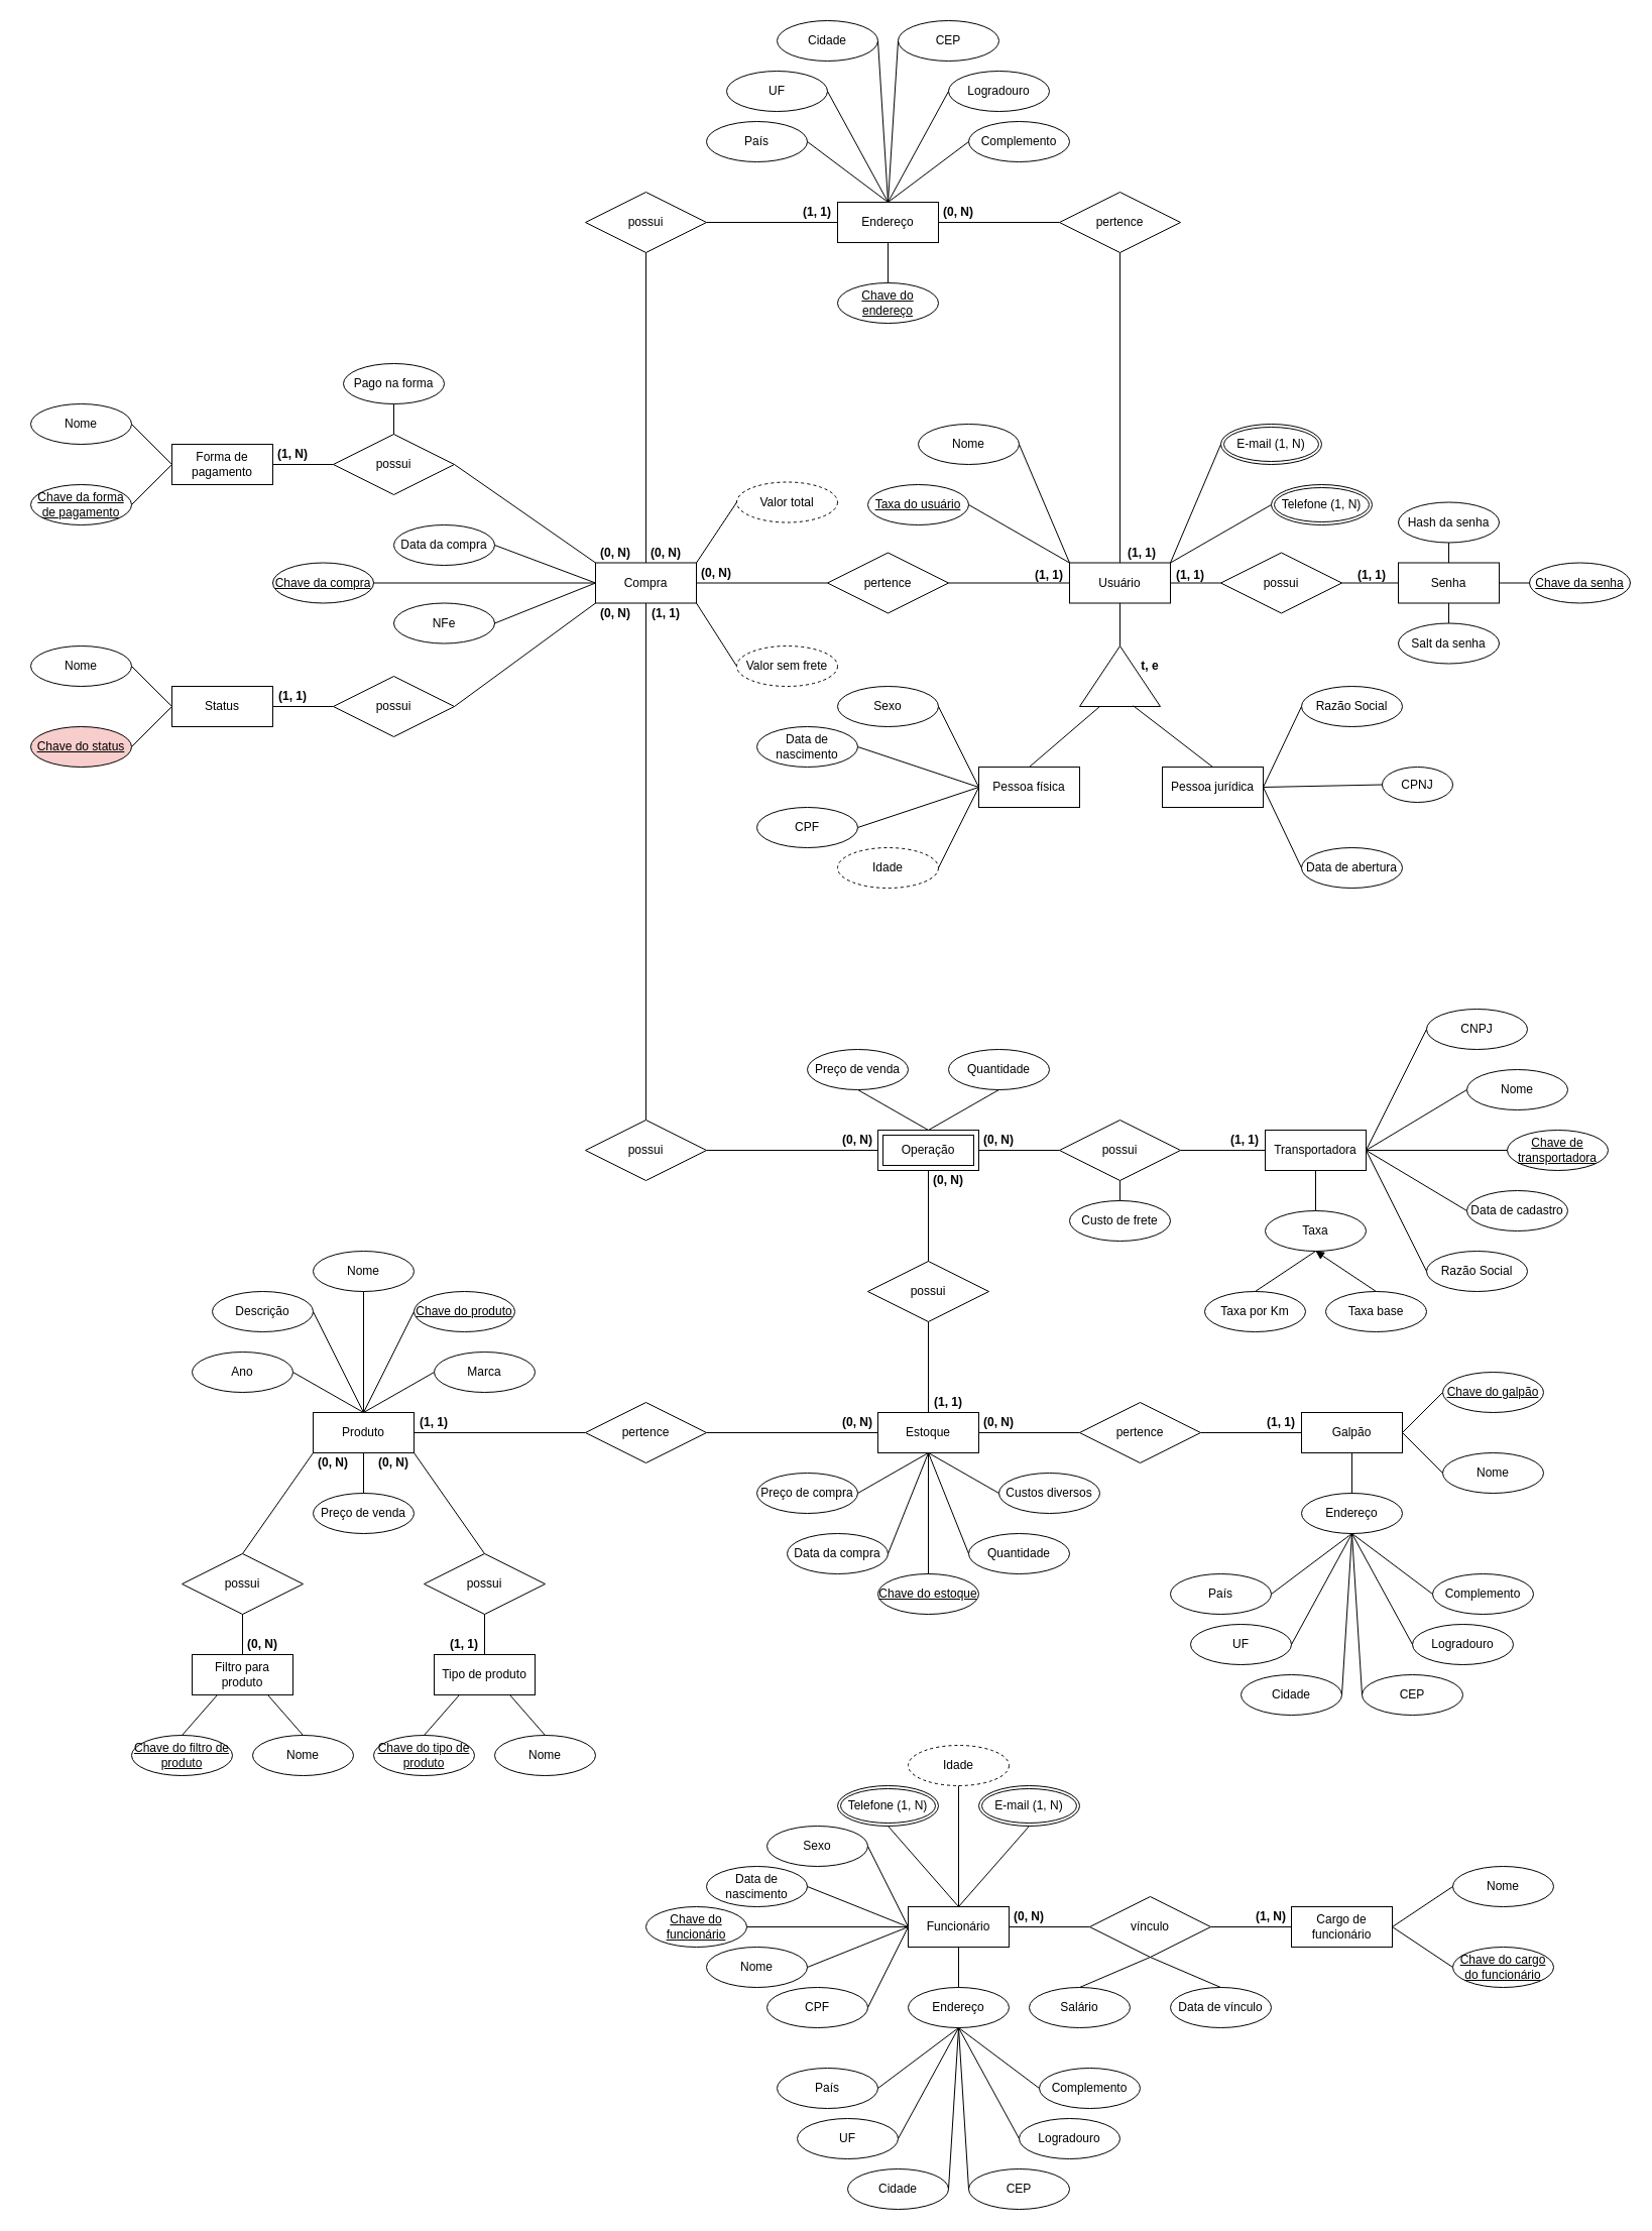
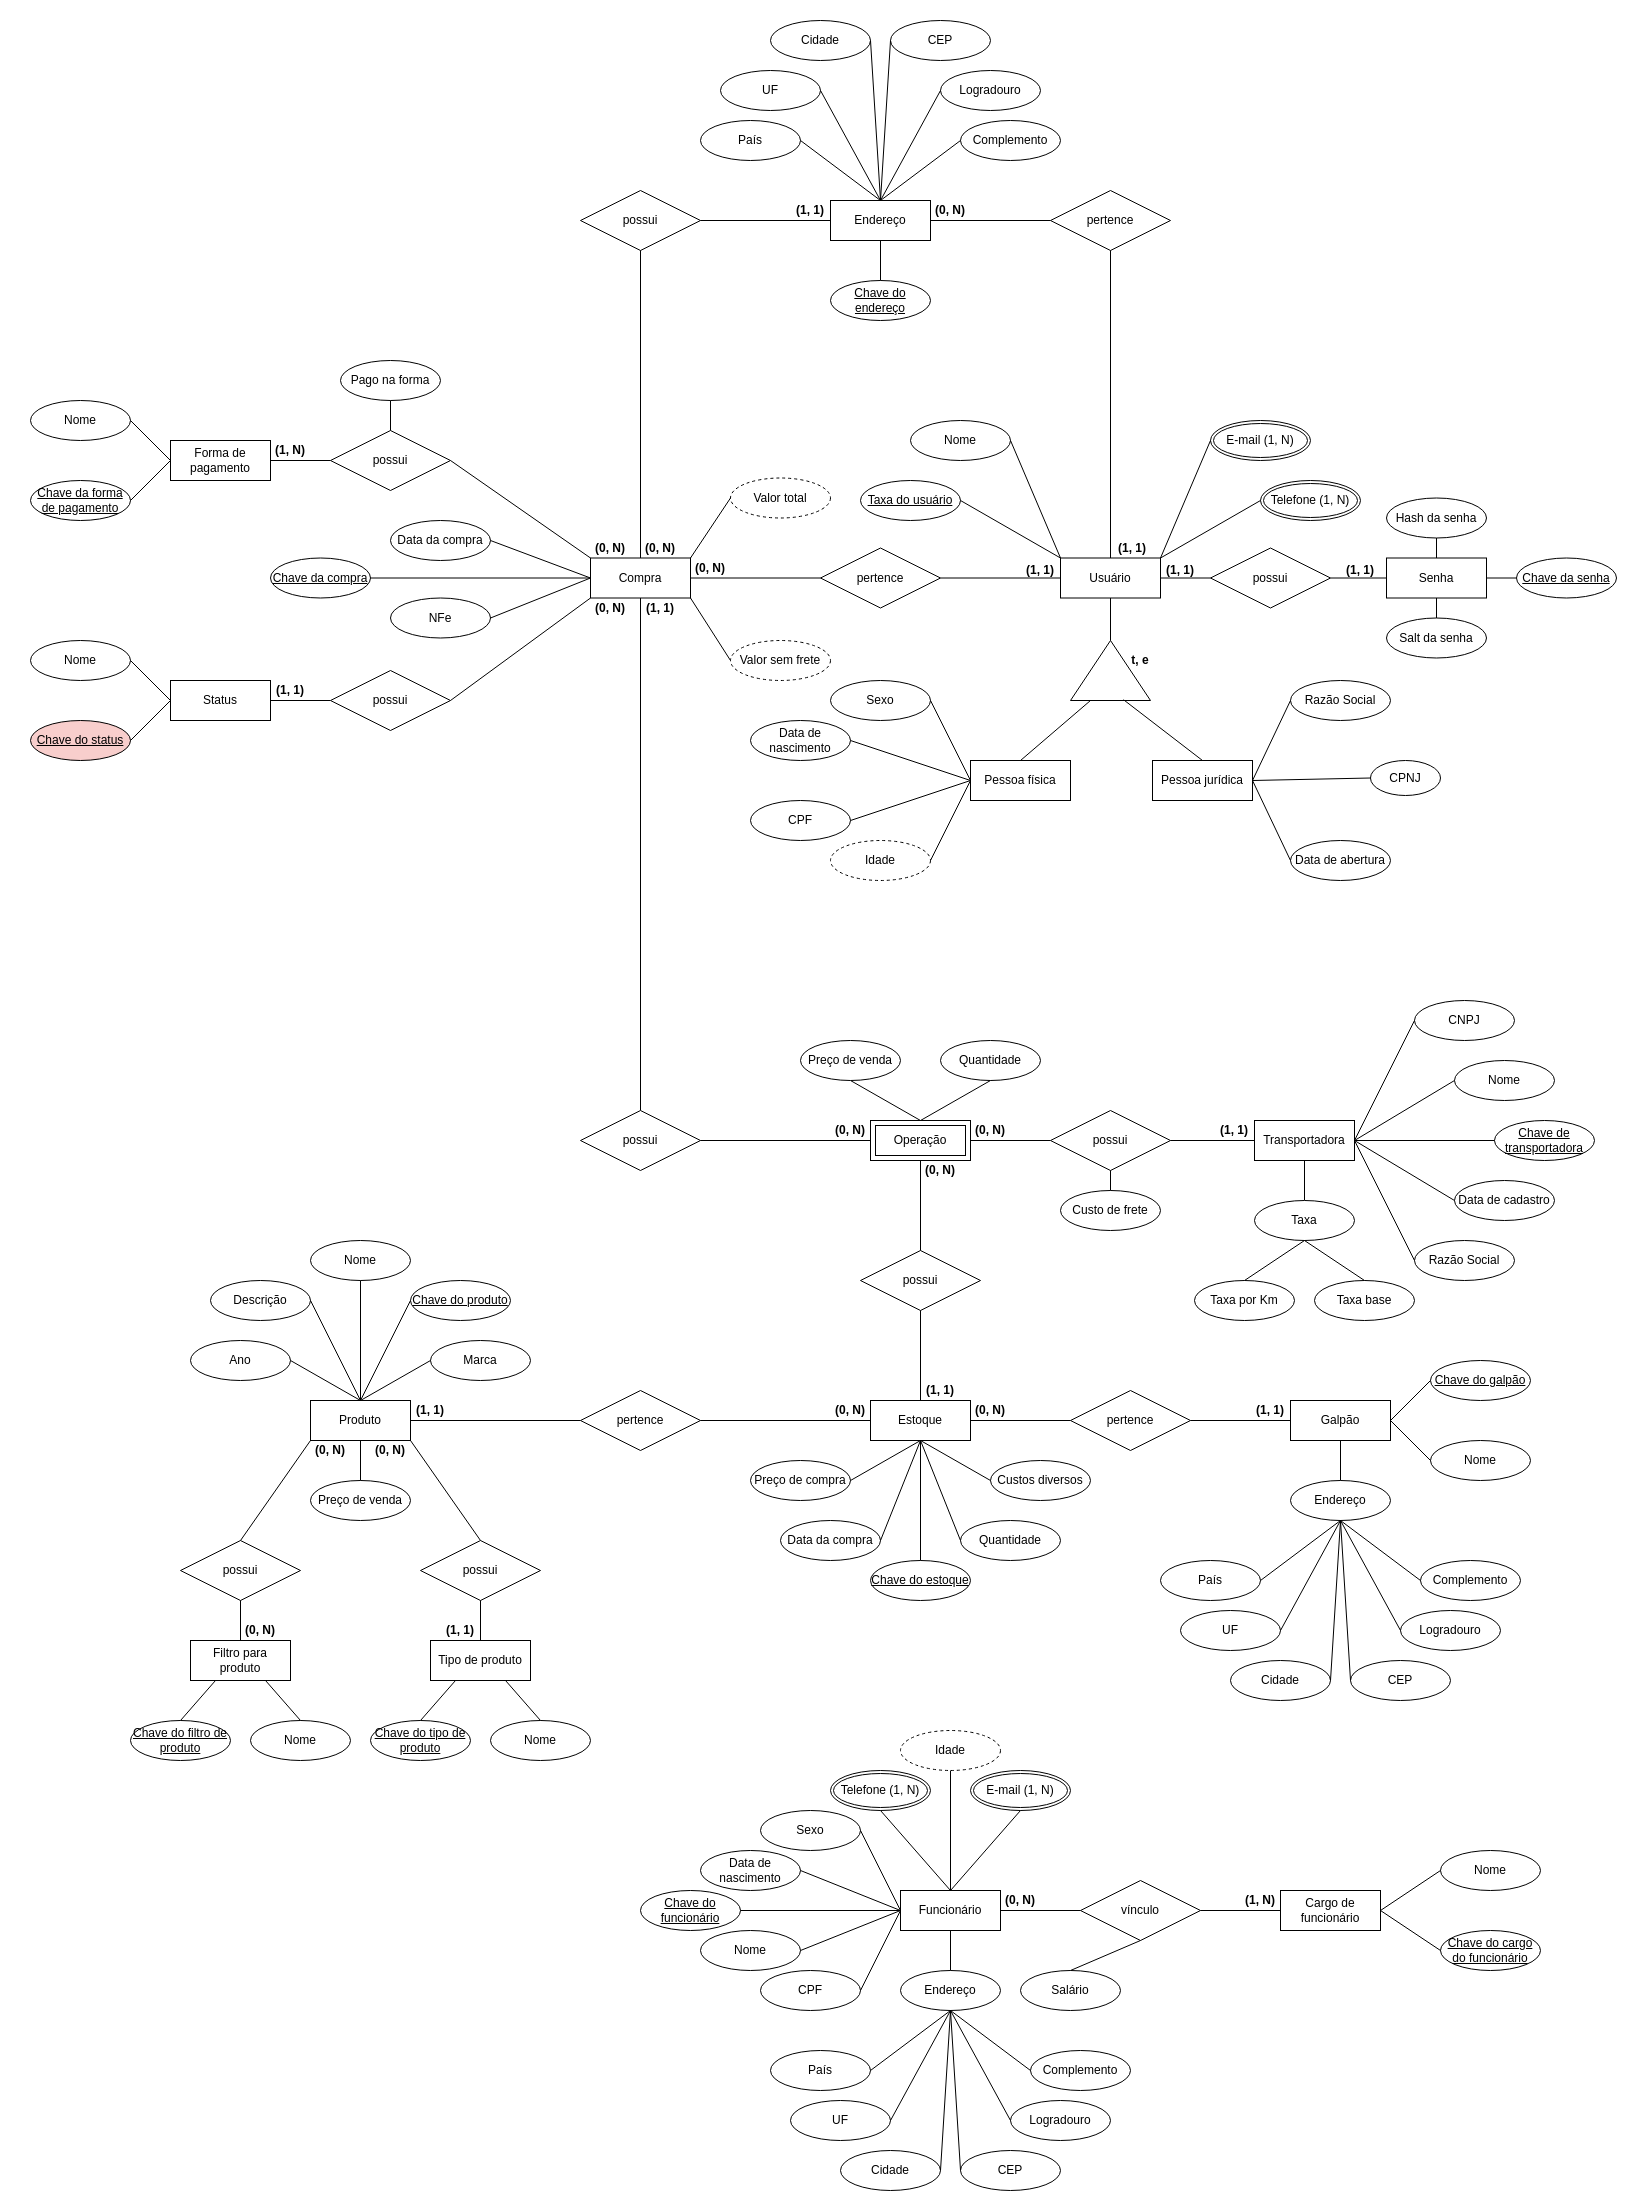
- <mxCell id="125" value="" style="endArrow=block;html=1;rounded=0;fontSize=12;exitX=0.5;exitY=0;exitDx=0;exitDy=0;entryX=0.5;entryY=1;entryDx=0;entryDy=0;" edge="1" parent="120" source="123" target="121"><mxGeometry relative="1" as="geometry"><mxPoint x="60" y="90" as="sourcePoint" /><mxPoint x="120" y="50" as="targetPoint" /></mxGeometry></mxCell>
+ <mxCell id="125" value="" style="endArrow=none;html=1;rounded=0;fontSize=12;exitX=0.5;exitY=0;exitDx=0;exitDy=0;entryX=0.5;entryY=1;entryDx=0;entryDy=0;" edge="1" parent="120" source="123" target="121"><mxGeometry relative="1" as="geometry"><mxPoint x="60" y="90" as="sourcePoint" /><mxPoint x="120" y="50" as="targetPoint" /></mxGeometry></mxCell>
- <mxCell id="231" value="" style="endArrow=none;html=1;rounded=0;exitX=0.5;exitY=0;exitDx=0;exitDy=0;entryX=0.5;entryY=1;entryDx=0;entryDy=0;" edge="1" parent="209" source="230" target="212"><mxGeometry relative="1" as="geometry"><mxPoint x="490" y="250" as="sourcePoint" /><mxPoint x="555" y="220" as="targetPoint" /></mxGeometry></mxCell>
- <mxCell id="230" value="Data de vínculo" style="ellipse;whiteSpace=wrap;html=1;align=center;fontSize=12;" vertex="1" parent="209"><mxGeometry x="520" y="240" width="100" height="40" as="geometry" /></mxCell>
